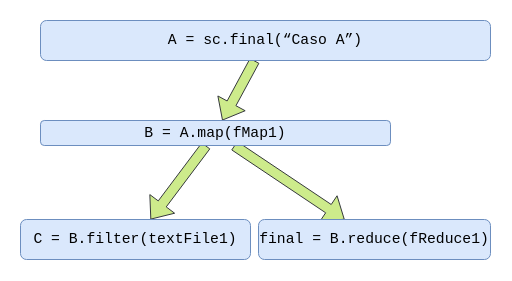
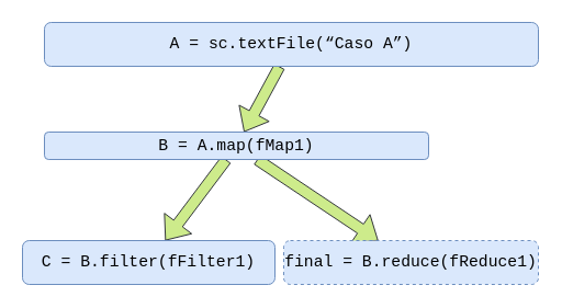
- <mxCell id="4" value="&lt;span id=&quot;docs-internal-guid-b260d8b3-7fff-aaaa-7c53-4b31f939efba&quot;&gt;&lt;span style=&quot;font-size: 11.04pt ; font-family: &amp;#34;courier new&amp;#34; ; color: rgb(0 , 0 , 0) ; background-color: transparent ; vertical-align: baseline&quot;&gt;A = sc.final(“Caso A”)&lt;/span&gt;&lt;/span&gt;" style="rounded=1;whiteSpace=wrap;html=1;fillColor=#dae8fc;strokeColor=#6c8ebf;align=center;" parent="1" vertex="1"><mxGeometry x="40" y="20" width="450" height="40" as="geometry" /></mxCell>
+ <mxCell id="4" value="&lt;span id=&quot;docs-internal-guid-b260d8b3-7fff-aaaa-7c53-4b31f939efba&quot;&gt;&lt;span style=&quot;font-size: 11.04pt ; font-family: &amp;#34;courier new&amp;#34; ; color: rgb(0 , 0 , 0) ; background-color: transparent ; vertical-align: baseline&quot;&gt;A = sc.textFile(“Caso A”)&lt;/span&gt;&lt;/span&gt;" style="rounded=1;whiteSpace=wrap;html=1;fillColor=#dae8fc;strokeColor=#6c8ebf;align=center;" parent="1" vertex="1"><mxGeometry x="40" y="20" width="450" height="40" as="geometry" /></mxCell>
- <mxCell id="7" value="&lt;span id=&quot;docs-internal-guid-d1dd2f2e-7fff-6c05-dfa6-d8aac0f4a924&quot;&gt;&lt;span style=&quot;font-size: 11.04pt ; font-family: &amp;#34;courier new&amp;#34; ; color: rgb(0 , 0 , 0) ; background-color: transparent ; vertical-align: baseline&quot;&gt;C = B.filter(textFile1)&lt;/span&gt;&lt;/span&gt;" style="rounded=1;whiteSpace=wrap;html=1;fillColor=#dae8fc;strokeColor=#6c8ebf;align=center;" vertex="1" parent="1"><mxGeometry x="20" y="219" width="230" height="40" as="geometry" /></mxCell>
+ <mxCell id="7" value="&lt;span id=&quot;docs-internal-guid-d1dd2f2e-7fff-6c05-dfa6-d8aac0f4a924&quot;&gt;&lt;span style=&quot;font-size: 11.04pt ; font-family: &amp;#34;courier new&amp;#34; ; color: rgb(0 , 0 , 0) ; background-color: transparent ; vertical-align: baseline&quot;&gt;C = B.filter(fFilter1)&lt;/span&gt;&lt;/span&gt;" style="rounded=1;whiteSpace=wrap;html=1;fillColor=#dae8fc;strokeColor=#6c8ebf;align=center;" vertex="1" parent="1"><mxGeometry x="20" y="219" width="230" height="40" as="geometry" /></mxCell>
- <mxCell id="8" value="&lt;span id=&quot;docs-internal-guid-ffe1909e-7fff-e732-2b0d-fbfe8848517f&quot;&gt;&lt;span style=&quot;font-size: 11.04pt ; font-family: &amp;#34;courier new&amp;#34; ; color: rgb(0 , 0 , 0) ; background-color: transparent ; vertical-align: baseline&quot;&gt;final = B.reduce(fReduce1)&lt;/span&gt;&lt;/span&gt;" style="rounded=1;whiteSpace=wrap;html=1;fillColor=#dae8fc;strokeColor=#6c8ebf;align=center;" vertex="1" parent="1"><mxGeometry x="258" y="219" width="232" height="40" as="geometry" /></mxCell>
+ <mxCell id="8" value="&lt;span id=&quot;docs-internal-guid-ffe1909e-7fff-e732-2b0d-fbfe8848517f&quot;&gt;&lt;span style=&quot;font-size: 11.04pt ; font-family: &amp;#34;courier new&amp;#34; ; color: rgb(0 , 0 , 0) ; background-color: transparent ; vertical-align: baseline&quot;&gt;final = B.reduce(fReduce1)&lt;/span&gt;&lt;/span&gt;" style="rounded=1;whiteSpace=wrap;html=1;fillColor=#dae8fc;strokeColor=#6c8ebf;align=center;dashed=1;" vertex="1" parent="1"><mxGeometry x="258" y="219" width="232" height="40" as="geometry" /></mxCell>
